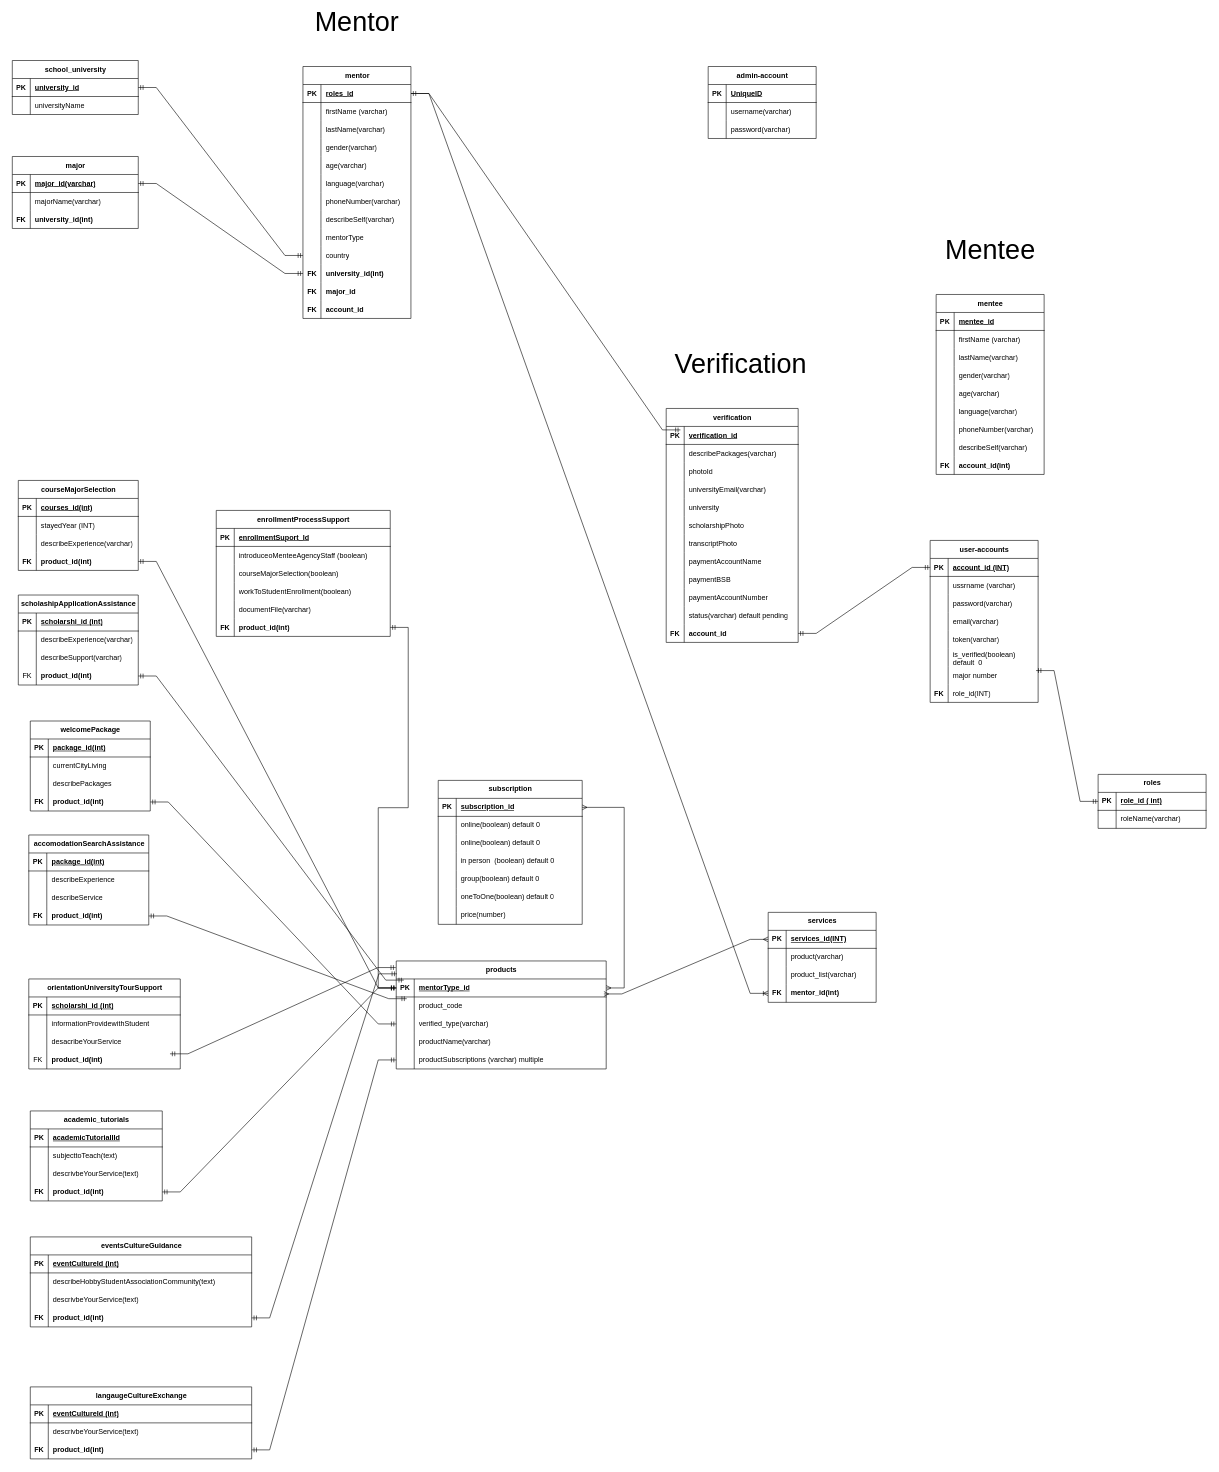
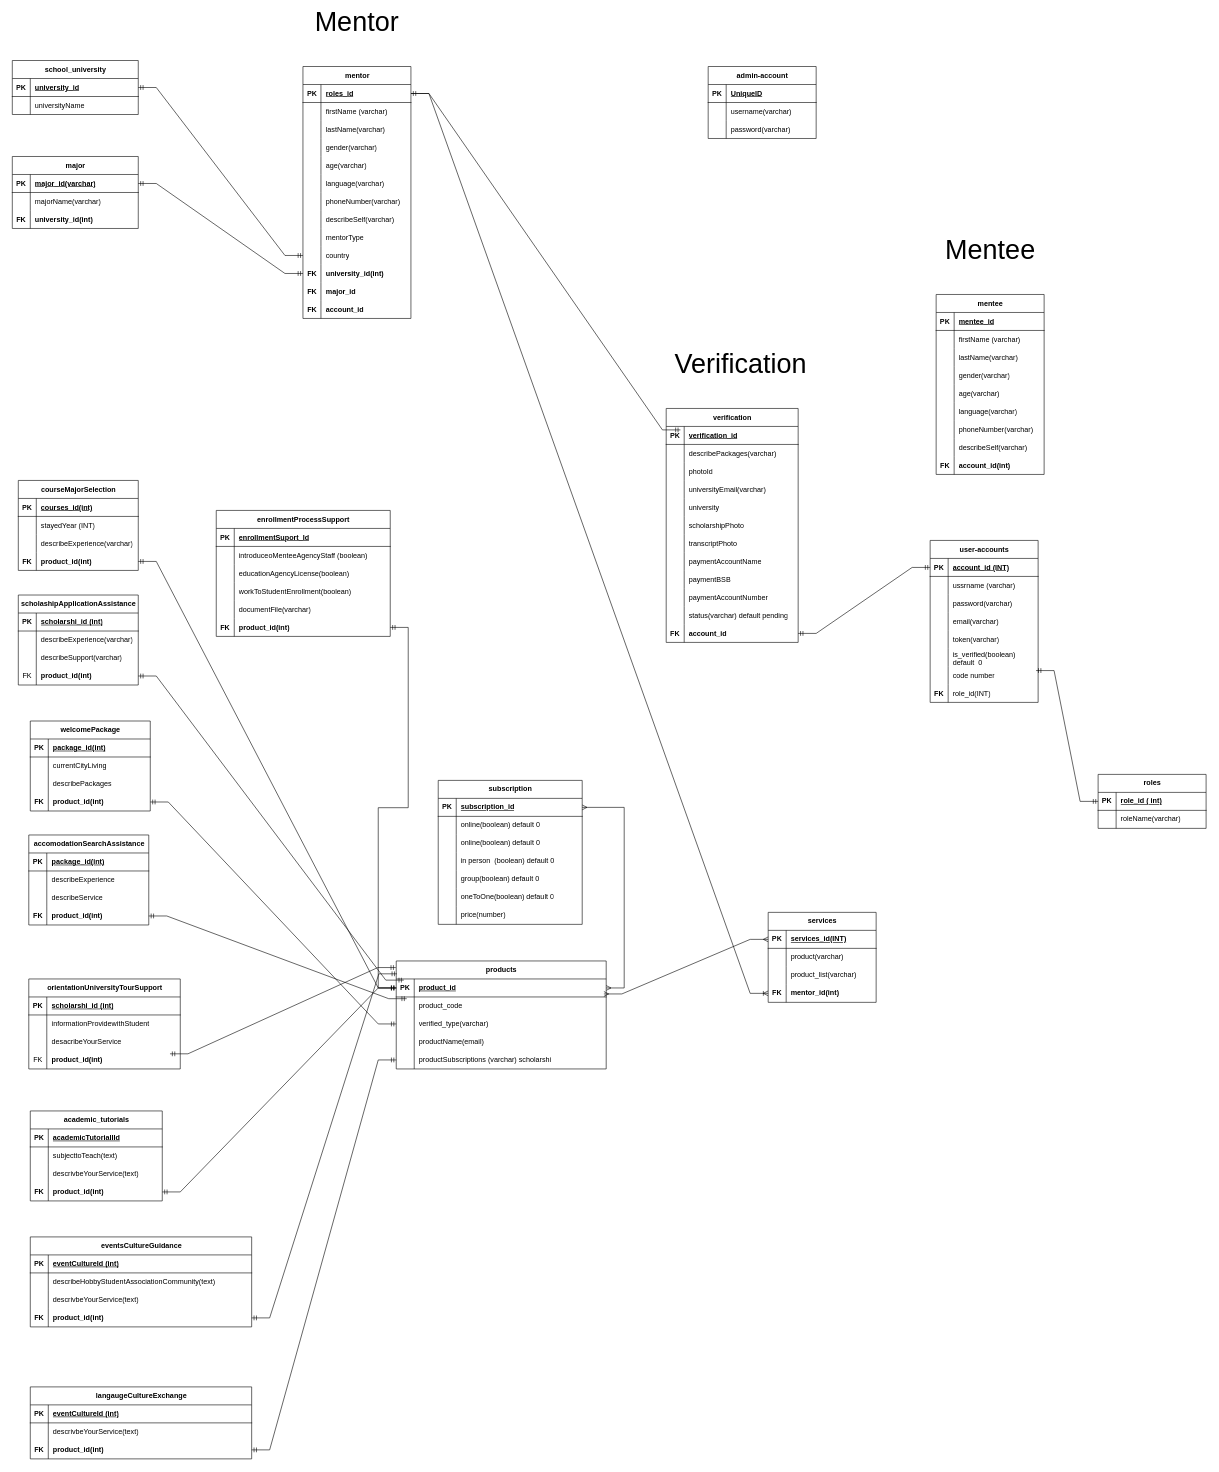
- <mxCell id="166" value="courseMajorSelection(boolean)" style="shape=partialRectangle;connectable=0;fillColor=none;top=0;left=0;bottom=0;right=0;align=left;spacingLeft=6;overflow=hidden;whiteSpace=wrap;html=1;" parent="164" vertex="1"><mxGeometry x="30" width="260" height="30" as="geometry"><mxRectangle width="260" height="30" as="alternateBounds" /></mxGeometry></mxCell>
+ <mxCell id="166" value="educationAgencyLicense(boolean)" style="shape=partialRectangle;connectable=0;fillColor=none;top=0;left=0;bottom=0;right=0;align=left;spacingLeft=6;overflow=hidden;whiteSpace=wrap;html=1;" parent="164" vertex="1"><mxGeometry x="30" width="260" height="30" as="geometry"><mxRectangle width="260" height="30" as="alternateBounds" /></mxGeometry></mxCell>
- <mxCell id="23" value="major number" style="shape=partialRectangle;connectable=0;fillColor=none;top=0;left=0;bottom=0;right=0;align=left;spacingLeft=6;overflow=hidden;whiteSpace=wrap;html=1;" parent="21" vertex="1"><mxGeometry x="30" width="150" height="30" as="geometry"><mxRectangle width="150" height="30" as="alternateBounds" /></mxGeometry></mxCell>
+ <mxCell id="23" value="code number" style="shape=partialRectangle;connectable=0;fillColor=none;top=0;left=0;bottom=0;right=0;align=left;spacingLeft=6;overflow=hidden;whiteSpace=wrap;html=1;" parent="21" vertex="1"><mxGeometry x="30" width="150" height="30" as="geometry"><mxRectangle width="150" height="30" as="alternateBounds" /></mxGeometry></mxCell>
- <mxCell id="118" value="mentorType_id" style="shape=partialRectangle;connectable=0;fillColor=none;top=0;left=0;bottom=0;right=0;align=left;spacingLeft=6;fontStyle=5;overflow=hidden;whiteSpace=wrap;html=1;" parent="116" vertex="1"><mxGeometry x="30" width="320" height="30" as="geometry"><mxRectangle width="320" height="30" as="alternateBounds" /></mxGeometry></mxCell>
+ <mxCell id="118" value="product_id" style="shape=partialRectangle;connectable=0;fillColor=none;top=0;left=0;bottom=0;right=0;align=left;spacingLeft=6;fontStyle=5;overflow=hidden;whiteSpace=wrap;html=1;" parent="116" vertex="1"><mxGeometry x="30" width="320" height="30" as="geometry"><mxRectangle width="320" height="30" as="alternateBounds" /></mxGeometry></mxCell>
- <mxCell id="127" value="productName(varchar)" style="shape=partialRectangle;connectable=0;fillColor=none;top=0;left=0;bottom=0;right=0;align=left;spacingLeft=6;overflow=hidden;whiteSpace=wrap;html=1;" parent="125" vertex="1"><mxGeometry x="30" width="320" height="30" as="geometry"><mxRectangle width="320" height="30" as="alternateBounds" /></mxGeometry></mxCell>
+ <mxCell id="127" value="productName(email)" style="shape=partialRectangle;connectable=0;fillColor=none;top=0;left=0;bottom=0;right=0;align=left;spacingLeft=6;overflow=hidden;whiteSpace=wrap;html=1;" parent="125" vertex="1"><mxGeometry x="30" width="320" height="30" as="geometry"><mxRectangle width="320" height="30" as="alternateBounds" /></mxGeometry></mxCell>
- <mxCell id="130" value="productSubscriptions (varchar) multiple" style="shape=partialRectangle;connectable=0;fillColor=none;top=0;left=0;bottom=0;right=0;align=left;spacingLeft=6;overflow=hidden;whiteSpace=wrap;html=1;" parent="128" vertex="1"><mxGeometry x="30" width="320" height="30" as="geometry"><mxRectangle width="320" height="30" as="alternateBounds" /></mxGeometry></mxCell>
+ <mxCell id="130" value="productSubscriptions (varchar) scholarshi" style="shape=partialRectangle;connectable=0;fillColor=none;top=0;left=0;bottom=0;right=0;align=left;spacingLeft=6;overflow=hidden;whiteSpace=wrap;html=1;" parent="128" vertex="1"><mxGeometry x="30" width="320" height="30" as="geometry"><mxRectangle width="320" height="30" as="alternateBounds" /></mxGeometry></mxCell>
